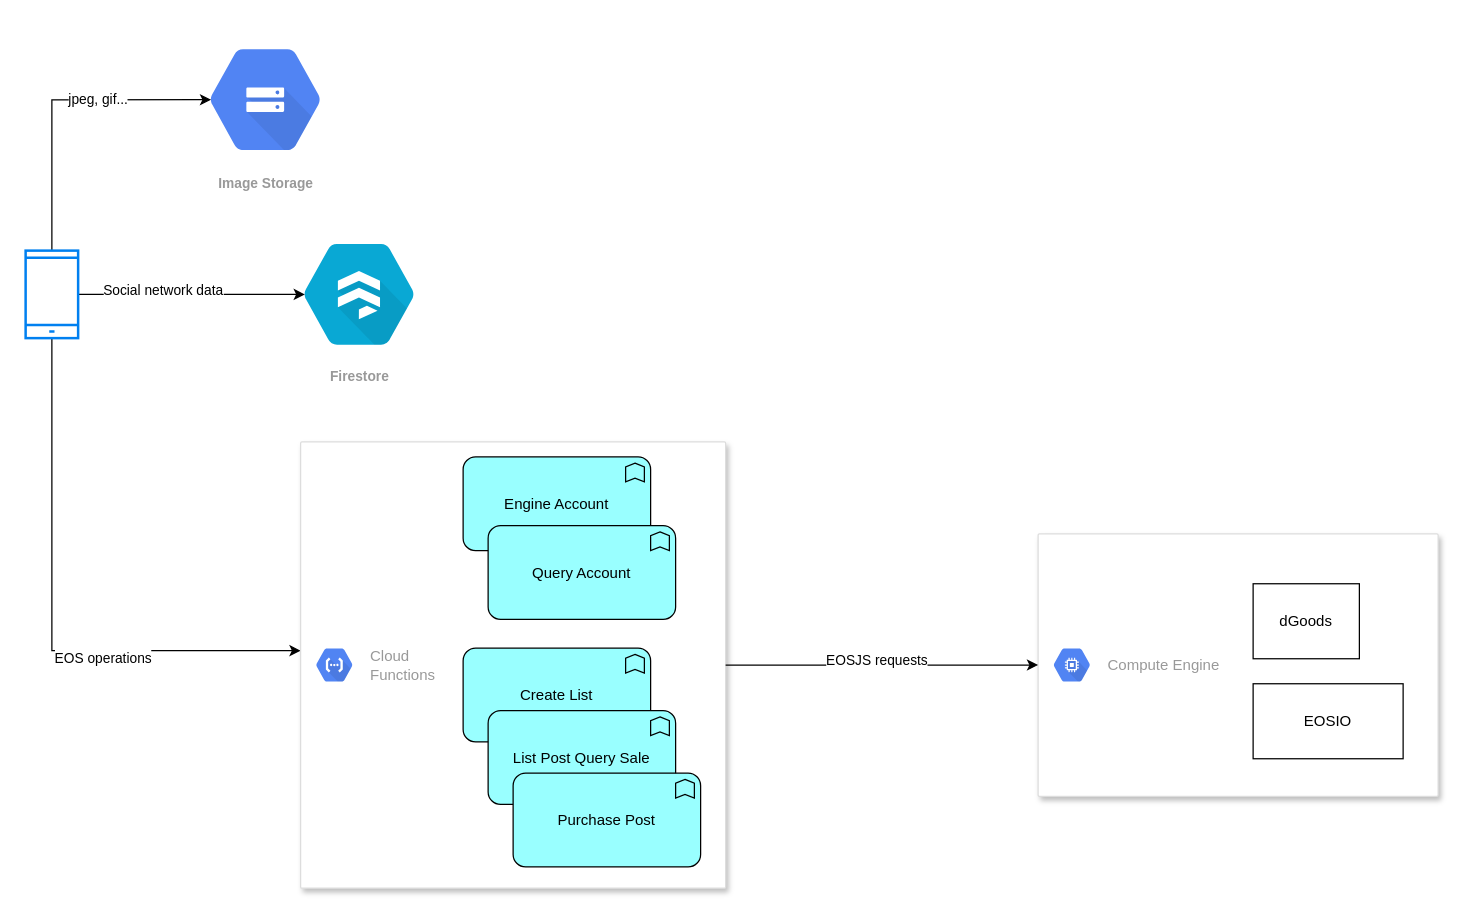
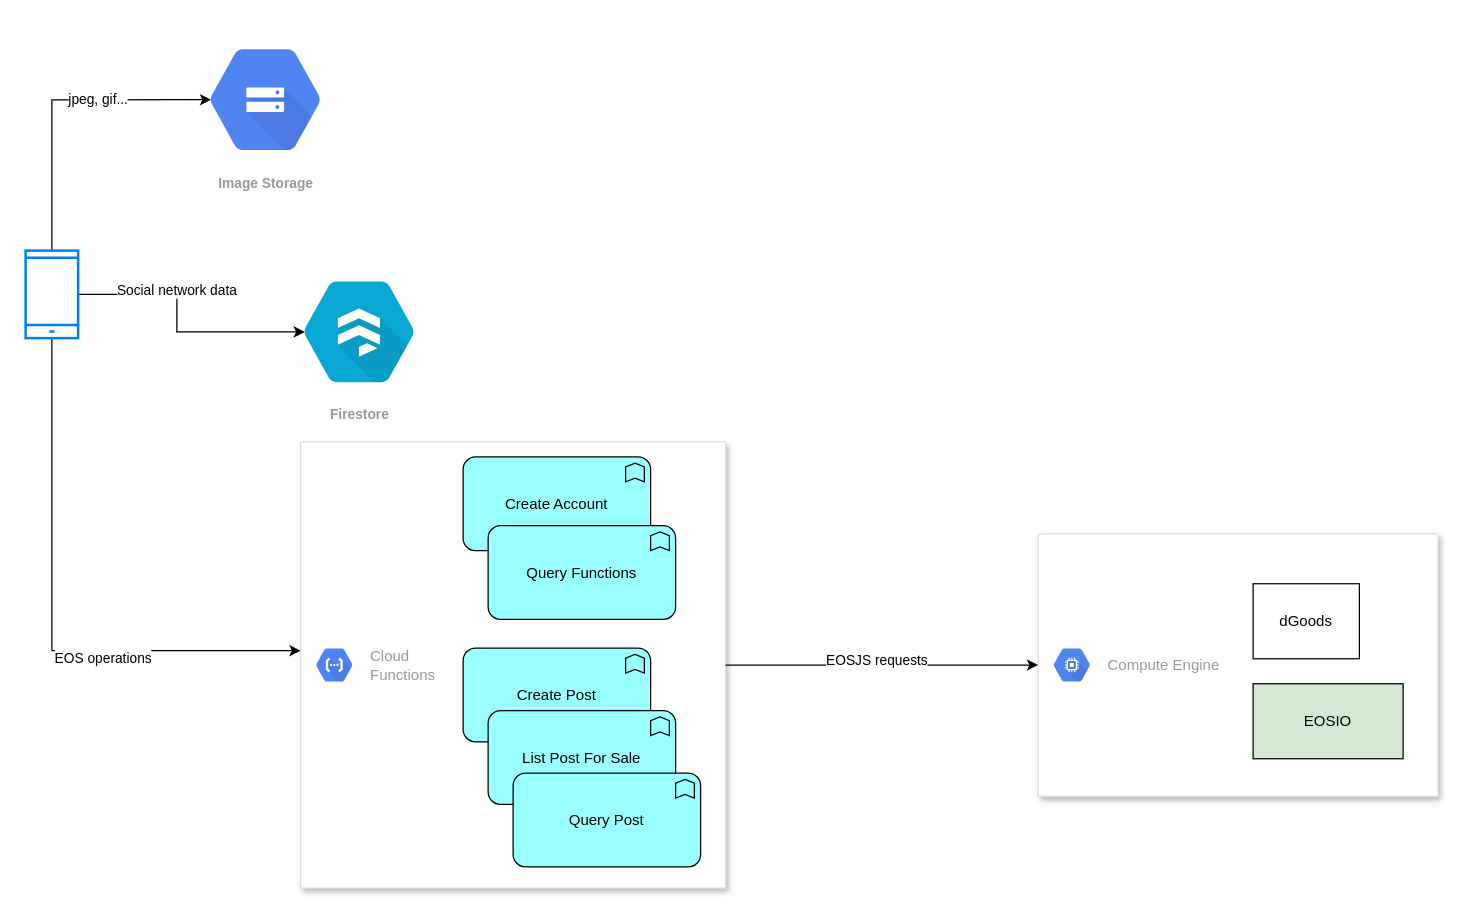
- <mxCell id="2" value="Firestore" style="html=1;fillColor=#09A8D4;strokeColor=none;verticalAlign=top;labelPosition=center;verticalLabelPosition=bottom;align=center;spacingTop=-6;fontSize=11;fontStyle=1;fontColor=#999999;shape=mxgraph.gcp2.hexIcon;prIcon=cloud_firestore" vertex="1" parent="1"><mxGeometry x="220" y="175.75" width="133.69" height="118.5" as="geometry" /></mxCell>
+ <mxCell id="2" value="Firestore" style="html=1;fillColor=#09A8D4;strokeColor=none;verticalAlign=top;labelPosition=center;verticalLabelPosition=bottom;align=center;spacingTop=-6;fontSize=11;fontStyle=1;fontColor=#999999;shape=mxgraph.gcp2.hexIcon;prIcon=cloud_firestore" vertex="1" parent="1"><mxGeometry x="220" y="205.75" width="133.69" height="118.5" as="geometry" /></mxCell>
- <mxCell id="20" value="Engine Account" style="html=1;outlineConnect=0;whiteSpace=wrap;fillColor=#99ffff;shape=mxgraph.archimate3.application;appType=func;archiType=rounded;" vertex="1" parent="17"><mxGeometry x="130" y="12" width="150" height="75" as="geometry" /></mxCell>
+ <mxCell id="20" value="Create Account" style="html=1;outlineConnect=0;whiteSpace=wrap;fillColor=#99ffff;shape=mxgraph.archimate3.application;appType=func;archiType=rounded;" vertex="1" parent="17"><mxGeometry x="130" y="12" width="150" height="75" as="geometry" /></mxCell>
- <mxCell id="21" value="Query Account" style="html=1;outlineConnect=0;whiteSpace=wrap;fillColor=#99ffff;shape=mxgraph.archimate3.application;appType=func;archiType=rounded;" vertex="1" parent="17"><mxGeometry x="150" y="67" width="150" height="75" as="geometry" /></mxCell>
+ <mxCell id="21" value="Query Functions" style="html=1;outlineConnect=0;whiteSpace=wrap;fillColor=#99ffff;shape=mxgraph.archimate3.application;appType=func;archiType=rounded;" vertex="1" parent="17"><mxGeometry x="150" y="67" width="150" height="75" as="geometry" /></mxCell>
- <mxCell id="22" value="Create List" style="html=1;outlineConnect=0;whiteSpace=wrap;fillColor=#99ffff;shape=mxgraph.archimate3.application;appType=func;archiType=rounded;" vertex="1" parent="17"><mxGeometry x="130" y="165" width="150" height="75" as="geometry" /></mxCell>
+ <mxCell id="22" value="Create Post" style="html=1;outlineConnect=0;whiteSpace=wrap;fillColor=#99ffff;shape=mxgraph.archimate3.application;appType=func;archiType=rounded;" vertex="1" parent="17"><mxGeometry x="130" y="165" width="150" height="75" as="geometry" /></mxCell>
- <mxCell id="7" value="EOSIO" style="rounded=0;whiteSpace=wrap;html=1;" vertex="1" parent="4"><mxGeometry x="172" y="120" width="120" height="60" as="geometry" /></mxCell>
+ <mxCell id="7" value="EOSIO" style="rounded=0;whiteSpace=wrap;html=1;fillColor=#d5e8d4;" vertex="1" parent="4"><mxGeometry x="172" y="120" width="120" height="60" as="geometry" /></mxCell>
- <mxCell id="23" value="List Post Query Sale" style="html=1;outlineConnect=0;whiteSpace=wrap;fillColor=#99ffff;shape=mxgraph.archimate3.application;appType=func;archiType=rounded;" vertex="1" parent="17"><mxGeometry x="150" y="215" width="150" height="75" as="geometry" /></mxCell>
+ <mxCell id="23" value="List Post For Sale" style="html=1;outlineConnect=0;whiteSpace=wrap;fillColor=#99ffff;shape=mxgraph.archimate3.application;appType=func;archiType=rounded;" vertex="1" parent="17"><mxGeometry x="150" y="215" width="150" height="75" as="geometry" /></mxCell>
- <mxCell id="24" value="Purchase Post" style="html=1;outlineConnect=0;whiteSpace=wrap;fillColor=#99ffff;shape=mxgraph.archimate3.application;appType=func;archiType=rounded;" vertex="1" parent="17"><mxGeometry x="170" y="265" width="150" height="75" as="geometry" /></mxCell>
+ <mxCell id="24" value="Query Post" style="html=1;outlineConnect=0;whiteSpace=wrap;fillColor=#99ffff;shape=mxgraph.archimate3.application;appType=func;archiType=rounded;" vertex="1" parent="17"><mxGeometry x="170" y="265" width="150" height="75" as="geometry" /></mxCell>
